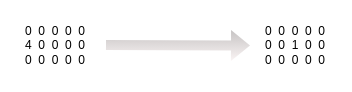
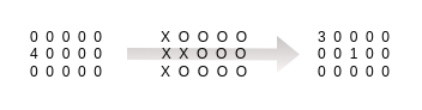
+ <mxCell id="4" value="X&amp;nbsp; O&amp;nbsp; O&amp;nbsp; O&amp;nbsp; O&lt;br&gt;&lt;div&gt;&lt;span style=&quot;background-color: initial;&quot;&gt;X&lt;/span&gt;&amp;nbsp; X&amp;nbsp;&amp;nbsp;&lt;span style=&quot;background-color: initial;&quot;&gt;O&amp;nbsp; O&amp;nbsp; O&lt;/span&gt;&lt;/div&gt;&lt;div&gt;X&amp;nbsp; O&amp;nbsp;&amp;nbsp;&lt;span style=&quot;background-color: initial;&quot;&gt;O&amp;nbsp; O&amp;nbsp; O&lt;/span&gt;&lt;/div&gt;" style="text;strokeColor=none;align=center;fillColor=none;html=1;verticalAlign=middle;whiteSpace=wrap;rounded=0;shadow=0;" parent="1" vertex="1"><mxGeometry x="130" y="20" width="80" height="50" as="geometry" /></mxCell>
- <mxCell id="5" value="0&amp;nbsp; 0&amp;nbsp; 0&amp;nbsp; 0&amp;nbsp; 0&lt;div&gt;0&amp;nbsp; 0&amp;nbsp; 1&amp;nbsp; 0&amp;nbsp; 0&lt;/div&gt;&lt;div&gt;0&amp;nbsp; 0&amp;nbsp; 0&amp;nbsp; 0&amp;nbsp; 0&lt;/div&gt;" style="text;strokeColor=none;align=center;fillColor=none;html=1;verticalAlign=middle;whiteSpace=wrap;rounded=0;shadow=0;" parent="1" vertex="1"><mxGeometry x="260" y="20" width="70" height="50" as="geometry" /></mxCell>
+ <mxCell id="5" value="3&amp;nbsp; 0&amp;nbsp; 0&amp;nbsp; 0&amp;nbsp; 0&lt;div&gt;0&amp;nbsp; 0&amp;nbsp; 1&amp;nbsp; 0&amp;nbsp; 0&lt;/div&gt;&lt;div&gt;0&amp;nbsp; 0&amp;nbsp; 0&amp;nbsp; 0&amp;nbsp; 0&lt;/div&gt;" style="text;strokeColor=none;align=center;fillColor=none;html=1;verticalAlign=middle;whiteSpace=wrap;rounded=0;shadow=0;" parent="1" vertex="1"><mxGeometry x="260" y="20" width="70" height="50" as="geometry" /></mxCell>
